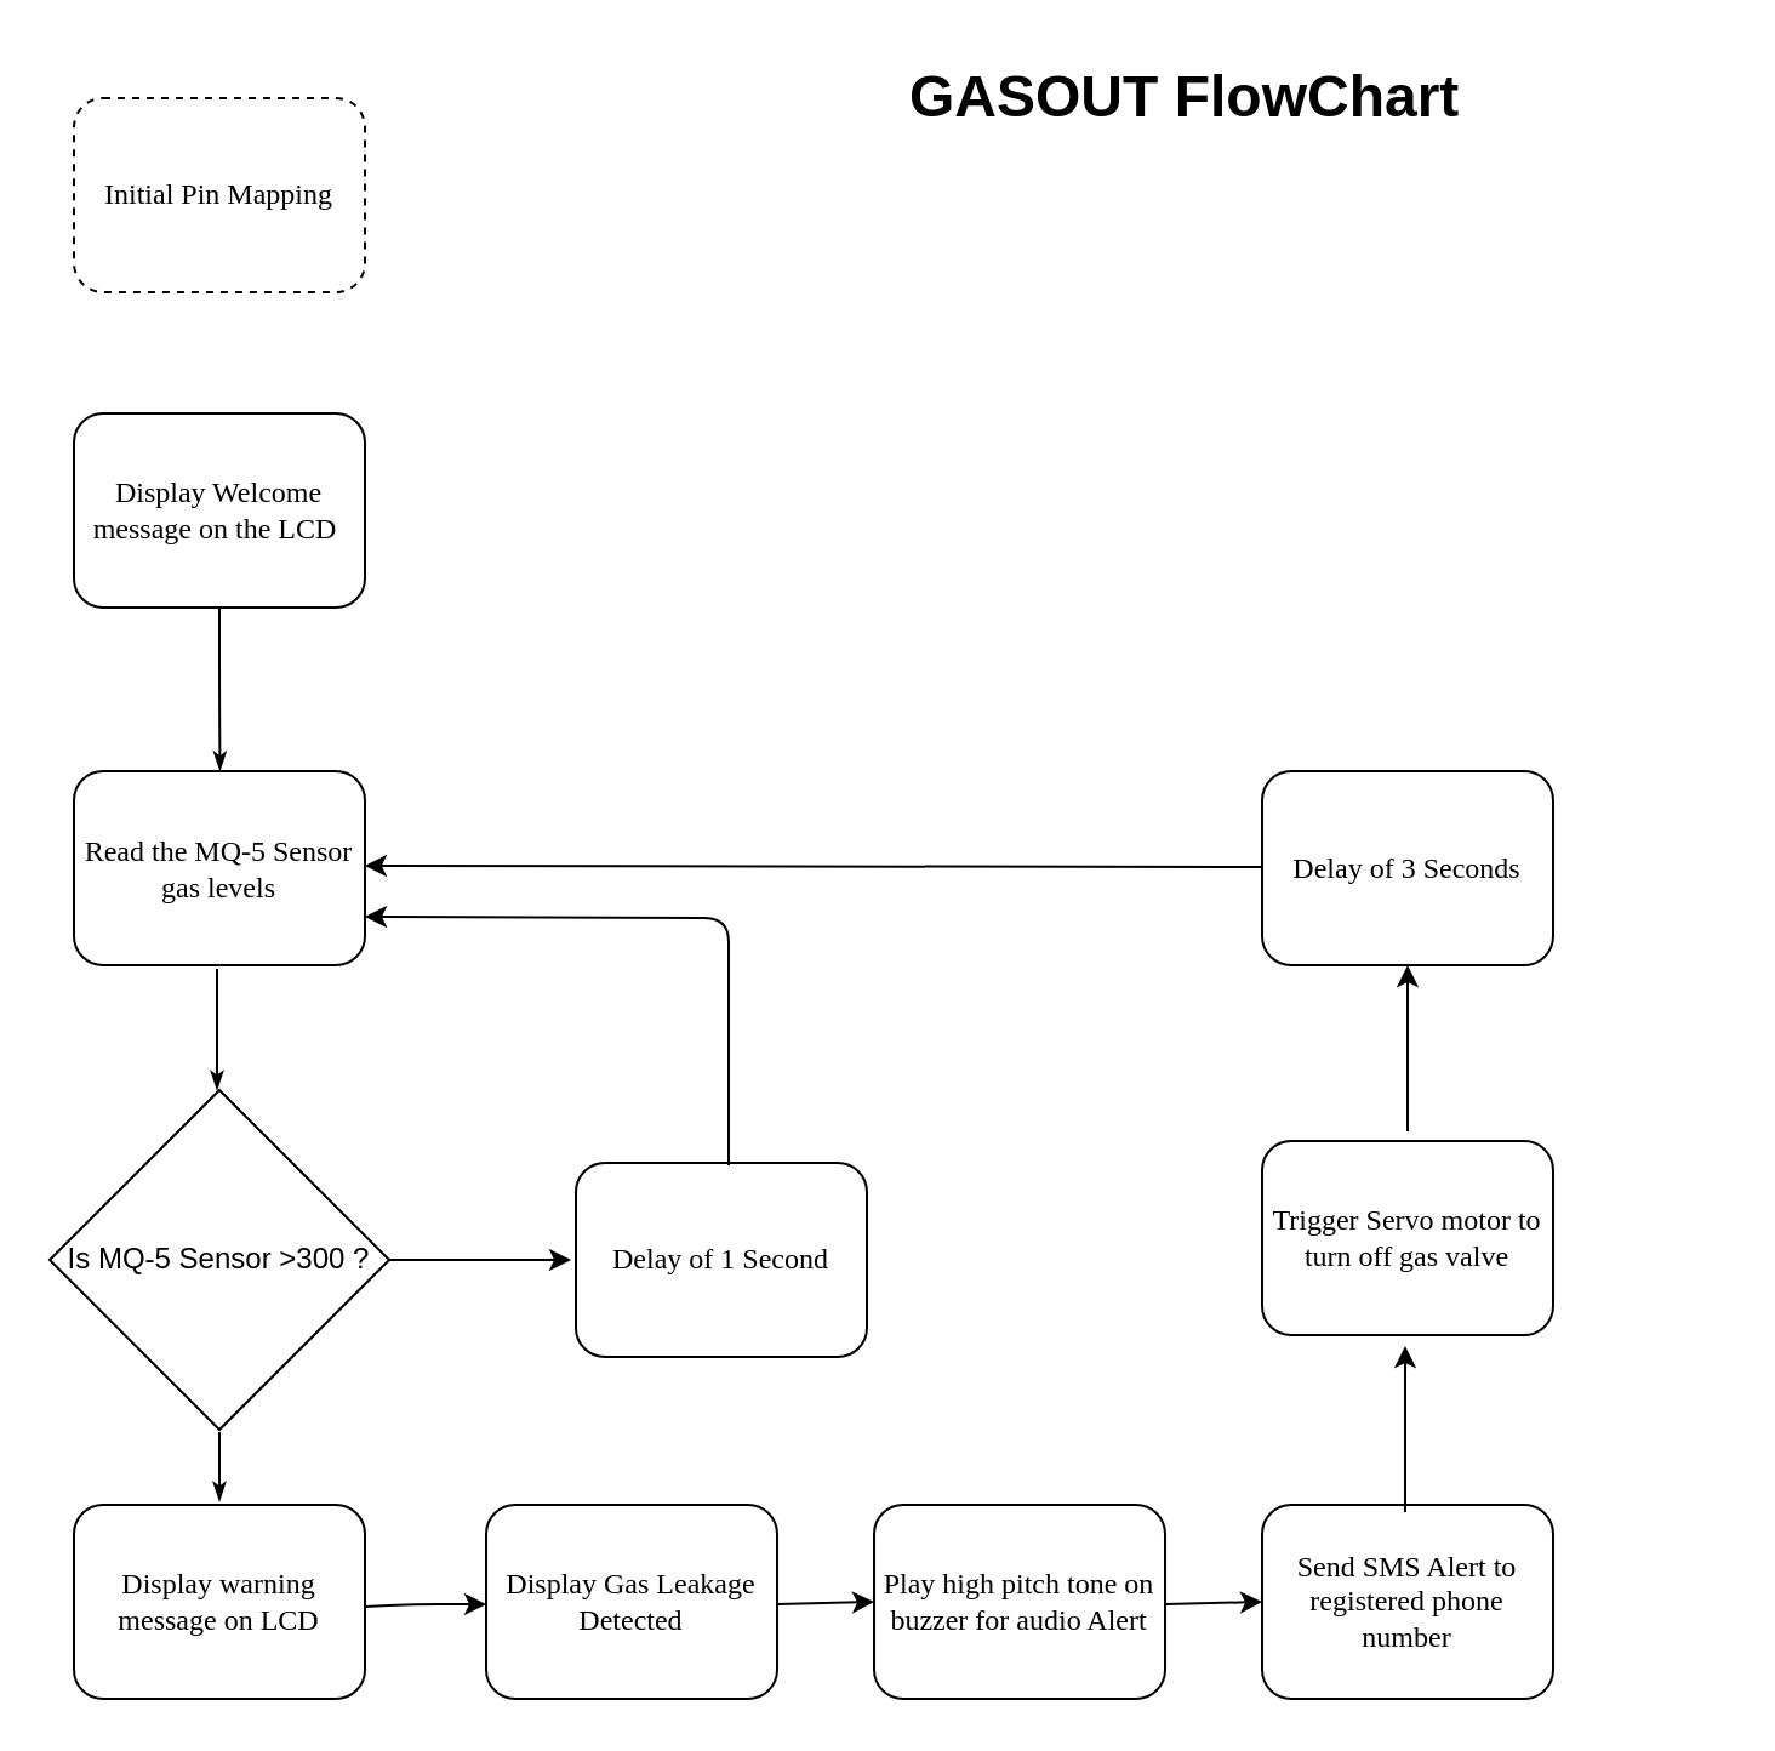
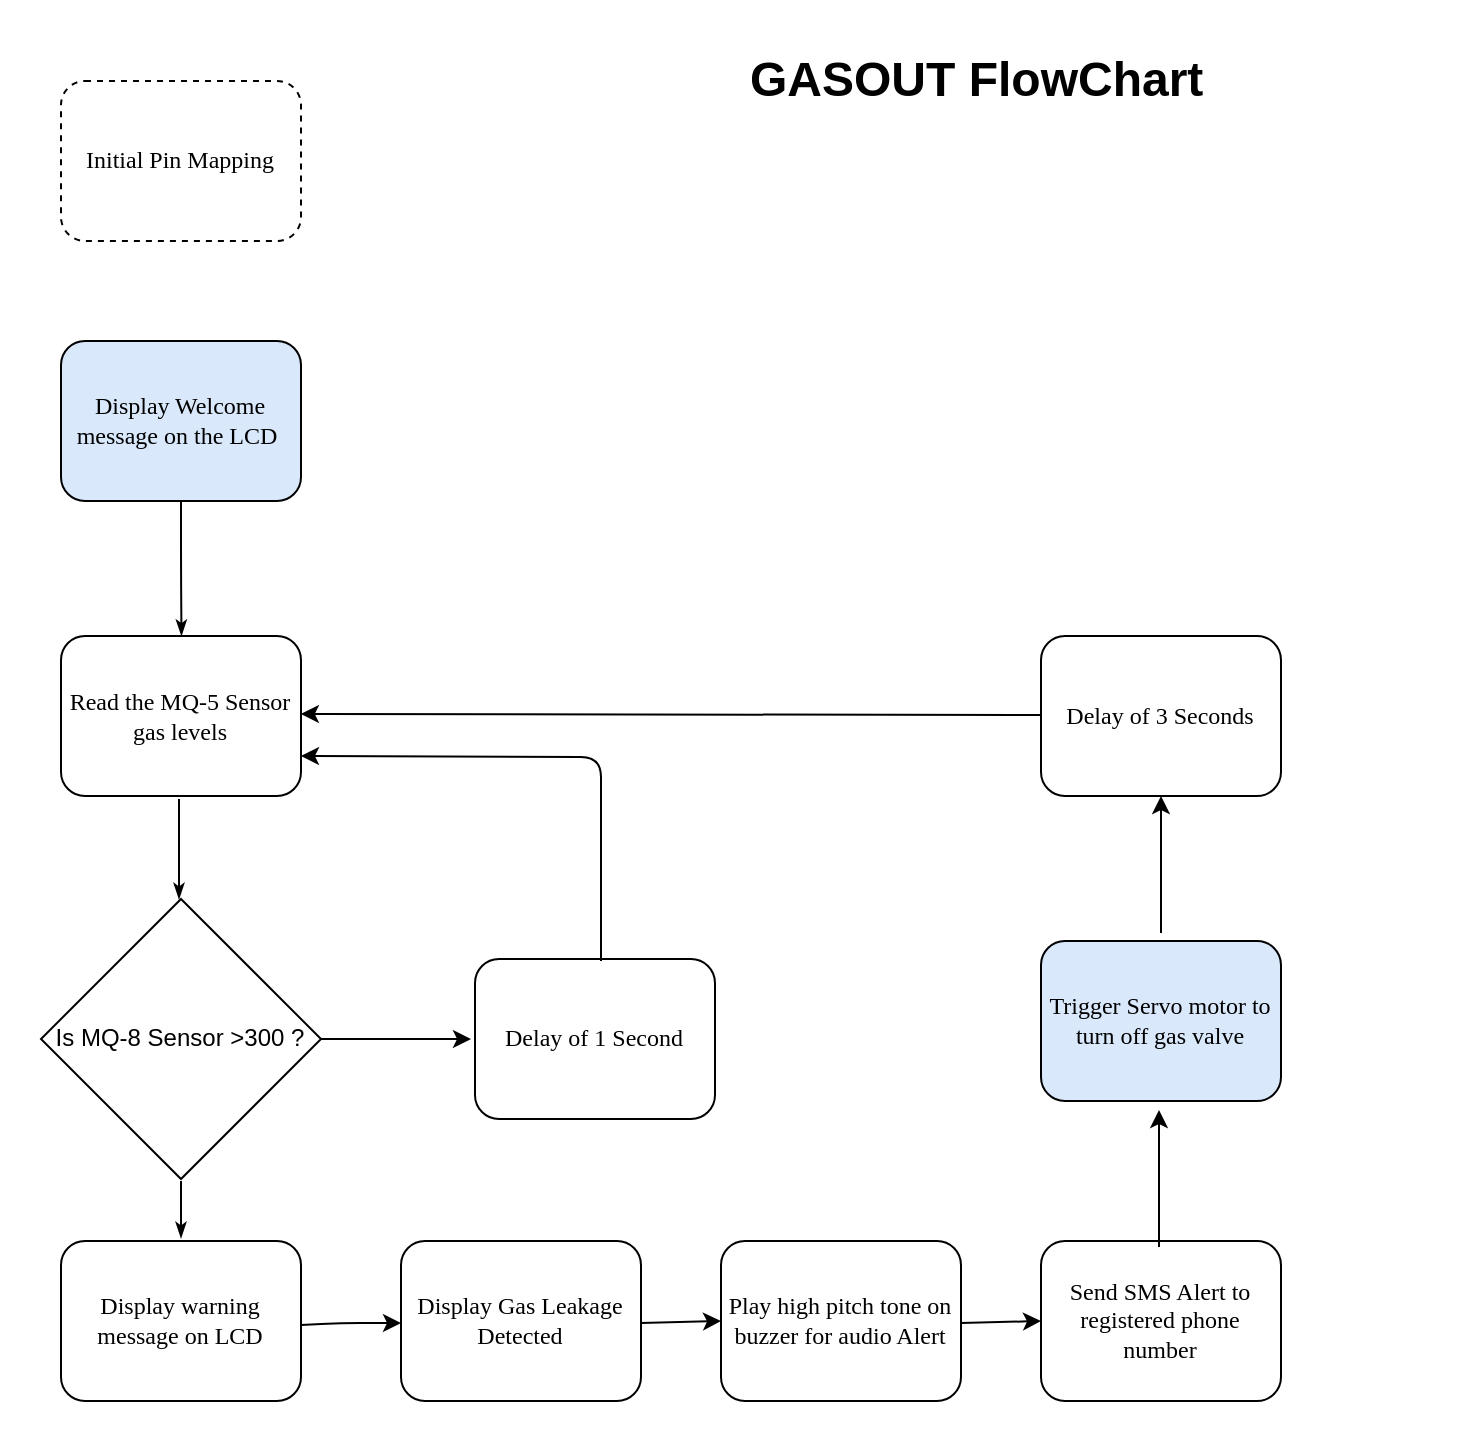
- <mxCell id="14" value="Display Welcome message on the LCD&amp;nbsp;" style="rounded=1;whiteSpace=wrap;html=1;shadow=0;labelBackgroundColor=none;strokeColor=#000000;strokeWidth=1;fillColor=#ffffff;fontFamily=Verdana;fontSize=12;fontColor=#000000;align=center;" parent="1" vertex="1"><mxGeometry x="30" y="170" width="120" height="80" as="geometry" /></mxCell>
+ <mxCell id="14" value="Display Welcome message on the LCD&amp;nbsp;" style="rounded=1;whiteSpace=wrap;html=1;shadow=0;labelBackgroundColor=none;strokeColor=#000000;strokeWidth=1;fillColor=#dae8fc;fontFamily=Verdana;fontSize=12;fontColor=#000000;align=center;" parent="1" vertex="1"><mxGeometry x="30" y="170" width="120" height="80" as="geometry" /></mxCell>
- <mxCell id="12" value="Trigger Servo motor to turn off gas valve" style="rounded=1;whiteSpace=wrap;html=1;shadow=0;labelBackgroundColor=none;strokeColor=#000000;strokeWidth=1;fillColor=#ffffff;fontFamily=Verdana;fontSize=12;fontColor=#000000;align=center;" vertex="1" parent="1"><mxGeometry x="520" y="470" width="120" height="80" as="geometry" /></mxCell>
+ <mxCell id="12" value="Trigger Servo motor to turn off gas valve" style="rounded=1;whiteSpace=wrap;html=1;shadow=0;labelBackgroundColor=none;strokeColor=#000000;strokeWidth=1;fillColor=#dae8fc;fontFamily=Verdana;fontSize=12;fontColor=#000000;align=center;" vertex="1" parent="1"><mxGeometry x="520" y="470" width="120" height="80" as="geometry" /></mxCell>
- <mxCell id="5" value="Is MQ-5 Sensor &amp;gt;300 ?" style="rhombus;whiteSpace=wrap;html=1;" vertex="1" parent="1"><mxGeometry x="20" y="449" width="140" height="140" as="geometry" /></mxCell>
+ <mxCell id="5" value="Is MQ-8 Sensor &amp;gt;300 ?" style="rhombus;whiteSpace=wrap;html=1;" vertex="1" parent="1"><mxGeometry x="20" y="449" width="140" height="140" as="geometry" /></mxCell>
